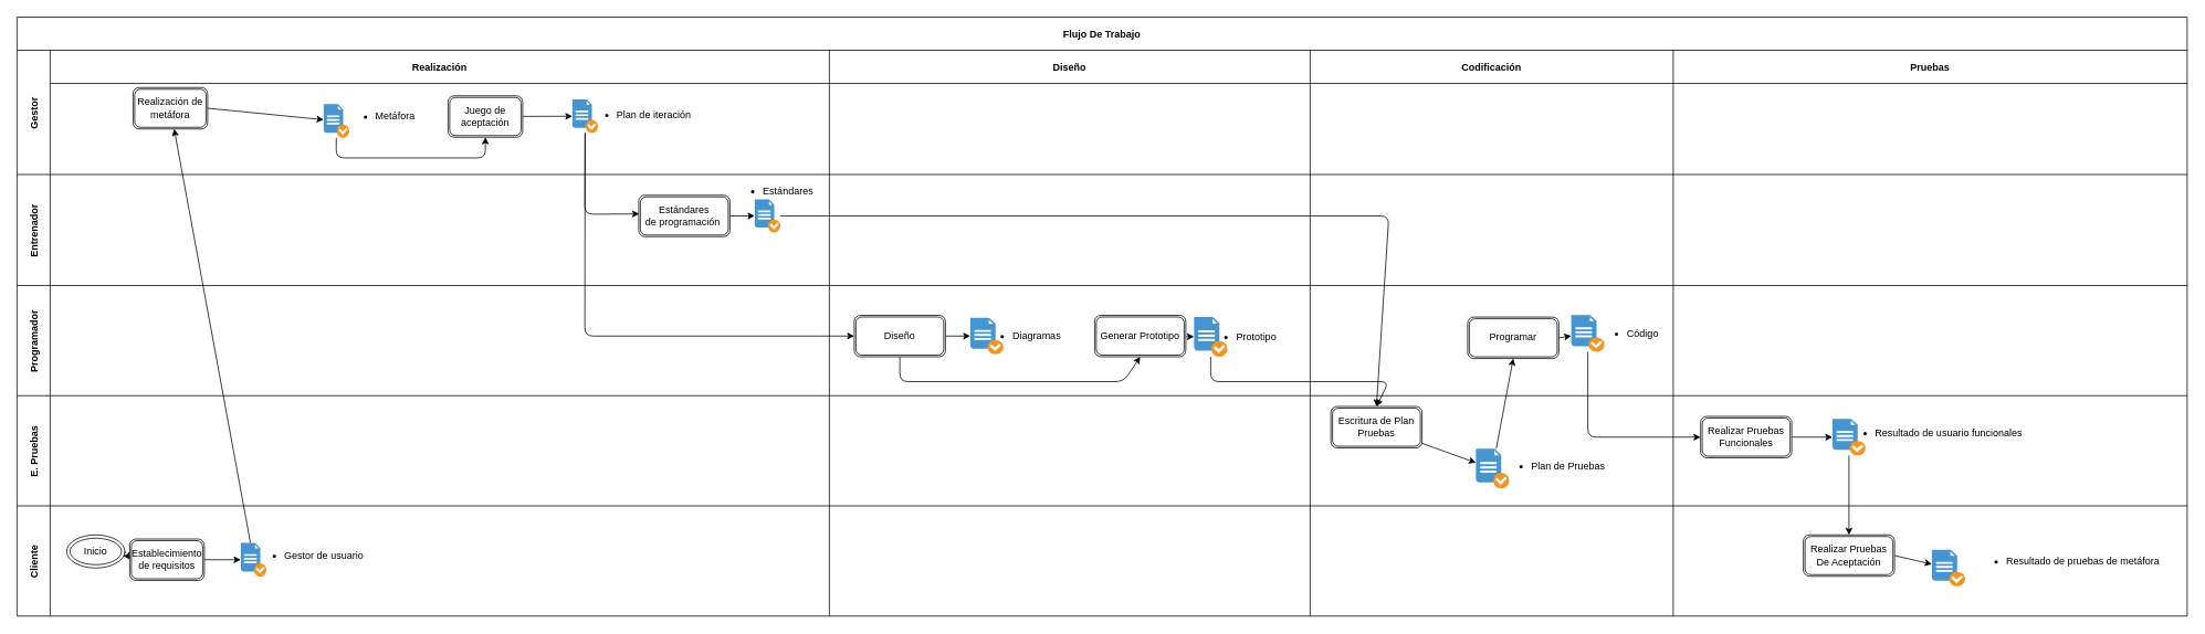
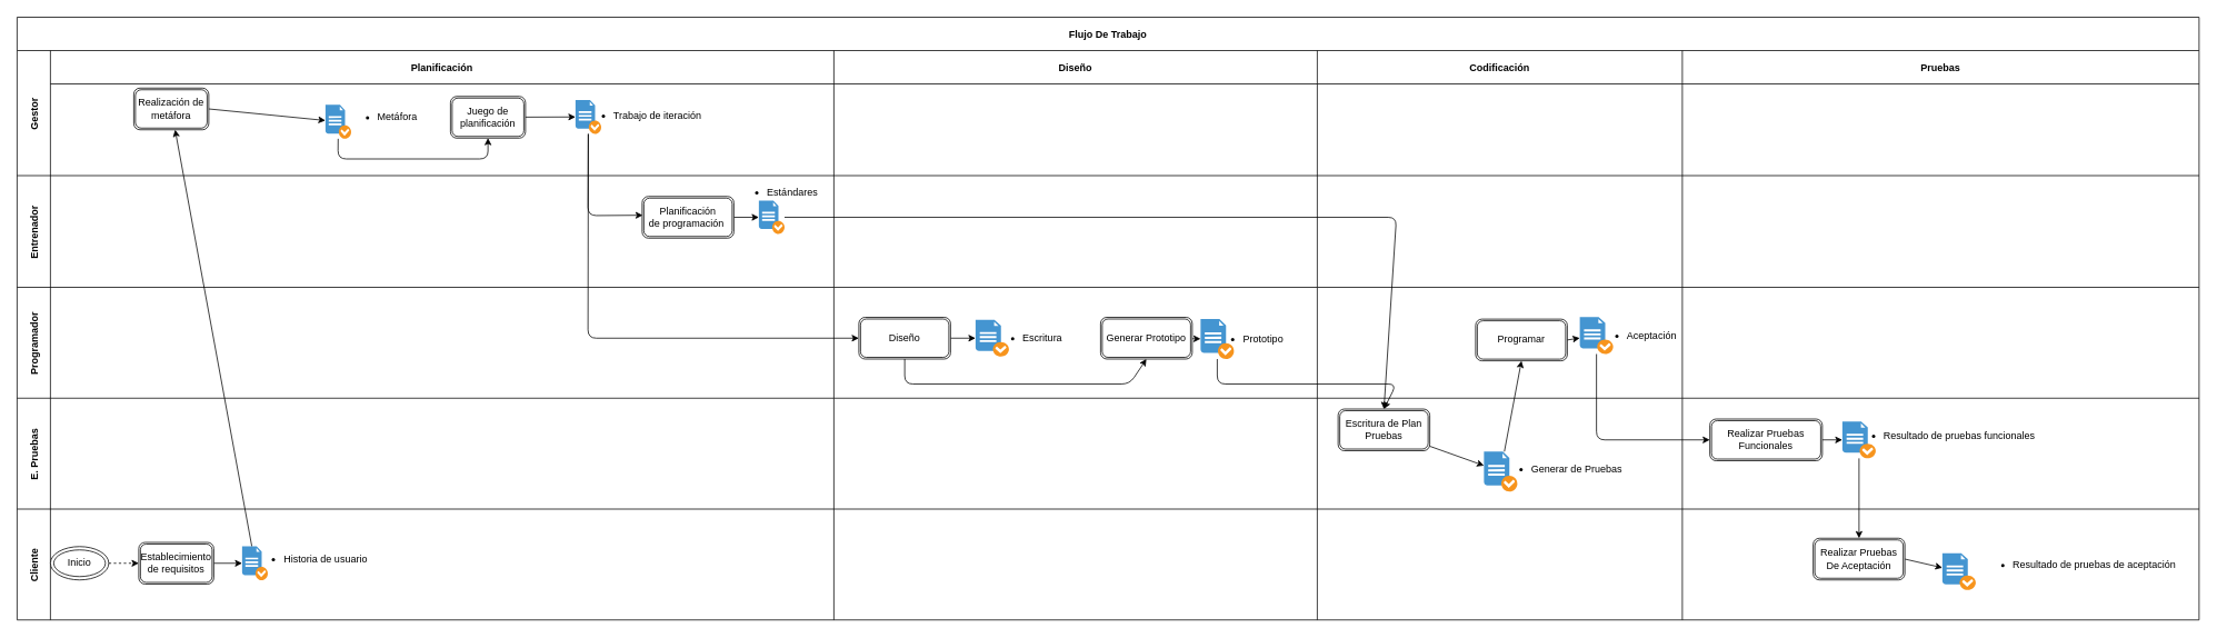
- <mxCell id="4" value="Realización" style="swimlane;swimlaneHead=0;swimlaneBody=0;fontStyle=0;connectable=0;fillColor=none;startSize=40;collapsible=0;recursiveResize=0;expand=0;fontStyle=1;" parent="3" vertex="1"><mxGeometry x="40" width="940" height="150" as="geometry"><mxRectangle width="940" height="150" as="alternateBounds" /></mxGeometry></mxCell>
+ <mxCell id="4" value="Planificación" style="swimlane;swimlaneHead=0;swimlaneBody=0;fontStyle=0;connectable=0;fillColor=none;startSize=40;collapsible=0;recursiveResize=0;expand=0;fontStyle=1;" parent="3" vertex="1"><mxGeometry x="40" width="940" height="150" as="geometry"><mxRectangle width="940" height="150" as="alternateBounds" /></mxGeometry></mxCell>
- <mxCell id="8" value="&lt;div style=&quot;text-align: justify;&quot;&gt;&lt;ul&gt;&lt;li&gt;&lt;span style=&quot;background-color: initial;&quot;&gt;Plan de iteración&lt;/span&gt;&lt;/li&gt;&lt;/ul&gt;&lt;/div&gt;" style="text;html=1;align=center;verticalAlign=middle;resizable=0;points=[];autosize=1;strokeColor=none;fillColor=none;" parent="4" vertex="1"><mxGeometry x="634" y="49.8" width="147" height="56" as="geometry" /></mxCell>
+ <mxCell id="8" value="&lt;div style=&quot;text-align: justify;&quot;&gt;&lt;ul&gt;&lt;li&gt;&lt;span style=&quot;background-color: initial;&quot;&gt;Trabajo de iteración&lt;/span&gt;&lt;/li&gt;&lt;/ul&gt;&lt;/div&gt;" style="text;html=1;align=center;verticalAlign=middle;resizable=0;points=[];autosize=1;strokeColor=none;fillColor=none;" parent="4" vertex="1"><mxGeometry x="634" y="49.8" width="147" height="56" as="geometry" /></mxCell>
- <mxCell id="6" value="Juego de aceptación" style="shape=ext;double=1;rounded=1;whiteSpace=wrap;html=1;" parent="4" vertex="1"><mxGeometry x="480" y="55" width="90" height="50" as="geometry" /></mxCell>
+ <mxCell id="6" value="Juego de planificación" style="shape=ext;double=1;rounded=1;whiteSpace=wrap;html=1;" parent="4" vertex="1"><mxGeometry x="480" y="55" width="90" height="50" as="geometry" /></mxCell>
- <mxCell id="21" value="Estándares&lt;br&gt;de programación&amp;nbsp;" style="shape=ext;double=1;rounded=1;whiteSpace=wrap;html=1;" parent="19" vertex="1"><mxGeometry x="710" y="25" width="110" height="50" as="geometry" /></mxCell>
+ <mxCell id="21" value="Planificación&lt;br&gt;de programación&amp;nbsp;" style="shape=ext;double=1;rounded=1;whiteSpace=wrap;html=1;" parent="19" vertex="1"><mxGeometry x="710" y="25" width="110" height="50" as="geometry" /></mxCell>
- <mxCell id="42" value="&lt;div style=&quot;text-align: justify;&quot;&gt;&lt;ul&gt;&lt;li&gt;Código&lt;/li&gt;&lt;/ul&gt;&lt;/div&gt;" style="text;html=1;align=center;verticalAlign=middle;resizable=0;points=[];autosize=1;strokeColor=none;fillColor=none;spacing=2;" parent="39" vertex="1"><mxGeometry x="331" y="27.85" width="100" height="60" as="geometry" /></mxCell>
+ <mxCell id="42" value="&lt;div style=&quot;text-align: justify;&quot;&gt;&lt;ul&gt;&lt;li&gt;Aceptación&lt;/li&gt;&lt;/ul&gt;&lt;/div&gt;" style="text;html=1;align=center;verticalAlign=middle;resizable=0;points=[];autosize=1;strokeColor=none;fillColor=none;spacing=2;" parent="39" vertex="1"><mxGeometry x="331" y="27.85" width="100" height="60" as="geometry" /></mxCell>
- <mxCell id="38" value="&lt;div style=&quot;text-align: justify;&quot;&gt;&lt;ul&gt;&lt;li&gt;Diagramas&lt;/li&gt;&lt;/ul&gt;&lt;/div&gt;" style="text;html=1;align=center;verticalAlign=middle;resizable=0;points=[];autosize=1;strokeColor=none;fillColor=none;" parent="29" vertex="1"><mxGeometry x="170" y="31" width="120" height="60" as="geometry" /></mxCell>
+ <mxCell id="38" value="&lt;div style=&quot;text-align: justify;&quot;&gt;&lt;ul&gt;&lt;li&gt;Escritura&lt;/li&gt;&lt;/ul&gt;&lt;/div&gt;" style="text;html=1;align=center;verticalAlign=middle;resizable=0;points=[];autosize=1;strokeColor=none;fillColor=none;" parent="29" vertex="1"><mxGeometry x="170" y="31" width="120" height="60" as="geometry" /></mxCell>
- <mxCell id="57" value="&lt;div style=&quot;text-align: justify;&quot;&gt;&lt;ul&gt;&lt;li&gt;Resultado de usuario funcionales&lt;/li&gt;&lt;/ul&gt;&lt;/div&gt;" style="text;html=1;align=center;verticalAlign=middle;resizable=0;points=[];autosize=1;strokeColor=none;fillColor=none;" parent="53" vertex="1"><mxGeometry x="192" y="17" width="239" height="56" as="geometry" /></mxCell>
+ <mxCell id="57" value="&lt;div style=&quot;text-align: justify;&quot;&gt;&lt;ul&gt;&lt;li&gt;Resultado de pruebas funcionales&lt;/li&gt;&lt;/ul&gt;&lt;/div&gt;" style="text;html=1;align=center;verticalAlign=middle;resizable=0;points=[];autosize=1;strokeColor=none;fillColor=none;" parent="53" vertex="1"><mxGeometry x="192" y="17" width="239" height="56" as="geometry" /></mxCell>
- <mxCell id="55" value="Realizar Pruebas&lt;br&gt;Funcionales" style="shape=ext;double=1;rounded=1;whiteSpace=wrap;html=1;" parent="53" vertex="1"><mxGeometry x="33" y="25" width="110" height="50" as="geometry" /></mxCell>
+ <mxCell id="55" value="Realizar Pruebas&lt;br&gt;Funcionales" style="shape=ext;double=1;rounded=1;whiteSpace=wrap;html=1;" parent="53" vertex="1"><mxGeometry x="33" y="25" width="135" height="50" as="geometry" /></mxCell>
- <mxCell id="50" value="&lt;div style=&quot;text-align: justify;&quot;&gt;&lt;ul&gt;&lt;li&gt;Plan de Pruebas&lt;/li&gt;&lt;/ul&gt;&lt;/div&gt;" style="text;html=1;align=center;verticalAlign=middle;resizable=0;points=[];autosize=1;strokeColor=none;fillColor=none;" parent="48" vertex="1"><mxGeometry x="217" y="57" width="147" height="56" as="geometry" /></mxCell>
+ <mxCell id="50" value="&lt;div style=&quot;text-align: justify;&quot;&gt;&lt;ul&gt;&lt;li&gt;Generar de Pruebas&lt;/li&gt;&lt;/ul&gt;&lt;/div&gt;" style="text;html=1;align=center;verticalAlign=middle;resizable=0;points=[];autosize=1;strokeColor=none;fillColor=none;" parent="48" vertex="1"><mxGeometry x="217" y="57" width="147" height="56" as="geometry" /></mxCell>
- <mxCell id="60" value="Inicio" style="ellipse;shape=doubleEllipse;whiteSpace=wrap;html=1;" parent="59" vertex="1"><mxGeometry x="20" y="35" width="70" height="40" as="geometry" /></mxCell>
+ <mxCell id="60" value="Inicio" style="ellipse;shape=doubleEllipse;whiteSpace=wrap;html=1;" parent="59" vertex="1"><mxGeometry y="45" width="70" height="40" as="geometry" /></mxCell>
- <mxCell id="64" value="&lt;div style=&quot;text-align: justify;&quot;&gt;&lt;ul&gt;&lt;li&gt;&lt;span style=&quot;background-color: initial;&quot;&gt;Gestor de usuario&lt;/span&gt;&lt;/li&gt;&lt;/ul&gt;&lt;/div&gt;" style="text;html=1;align=center;verticalAlign=middle;resizable=0;points=[];autosize=1;strokeColor=none;fillColor=none;" parent="59" vertex="1"><mxGeometry x="230" y="30" width="160" height="60" as="geometry" /></mxCell>
+ <mxCell id="64" value="&lt;div style=&quot;text-align: justify;&quot;&gt;&lt;ul&gt;&lt;li&gt;&lt;span style=&quot;background-color: initial;&quot;&gt;Historia de usuario&lt;/span&gt;&lt;/li&gt;&lt;/ul&gt;&lt;/div&gt;" style="text;html=1;align=center;verticalAlign=middle;resizable=0;points=[];autosize=1;strokeColor=none;fillColor=none;" parent="59" vertex="1"><mxGeometry x="230" y="30" width="160" height="60" as="geometry" /></mxCell>
- <mxCell id="62" value="Establecimiento de requisitos" style="shape=ext;double=1;rounded=1;whiteSpace=wrap;html=1;" parent="59" vertex="1"><mxGeometry x="96" y="40" width="90" height="50" as="geometry" /></mxCell>
+ <mxCell id="62" value="Establecimiento de requisitos" style="shape=ext;double=1;rounded=1;whiteSpace=wrap;html=1;" parent="59" vertex="1"><mxGeometry x="106" y="40" width="90" height="50" as="geometry" /></mxCell>
- <mxCell id="72" value="&lt;div style=&quot;text-align: justify;&quot;&gt;&lt;ul&gt;&lt;li&gt;Resultado de pruebas de metáfora&lt;/li&gt;&lt;/ul&gt;&lt;/div&gt;" style="text;html=1;align=center;verticalAlign=middle;resizable=0;points=[];autosize=1;strokeColor=none;fillColor=none;" parent="68" vertex="1"><mxGeometry x="344" y="37.15" width="260" height="60" as="geometry" /></mxCell>
+ <mxCell id="72" value="&lt;div style=&quot;text-align: justify;&quot;&gt;&lt;ul&gt;&lt;li&gt;Resultado de pruebas de aceptación&lt;/li&gt;&lt;/ul&gt;&lt;/div&gt;" style="text;html=1;align=center;verticalAlign=middle;resizable=0;points=[];autosize=1;strokeColor=none;fillColor=none;" parent="68" vertex="1"><mxGeometry x="344" y="37.15" width="260" height="60" as="geometry" /></mxCell>
